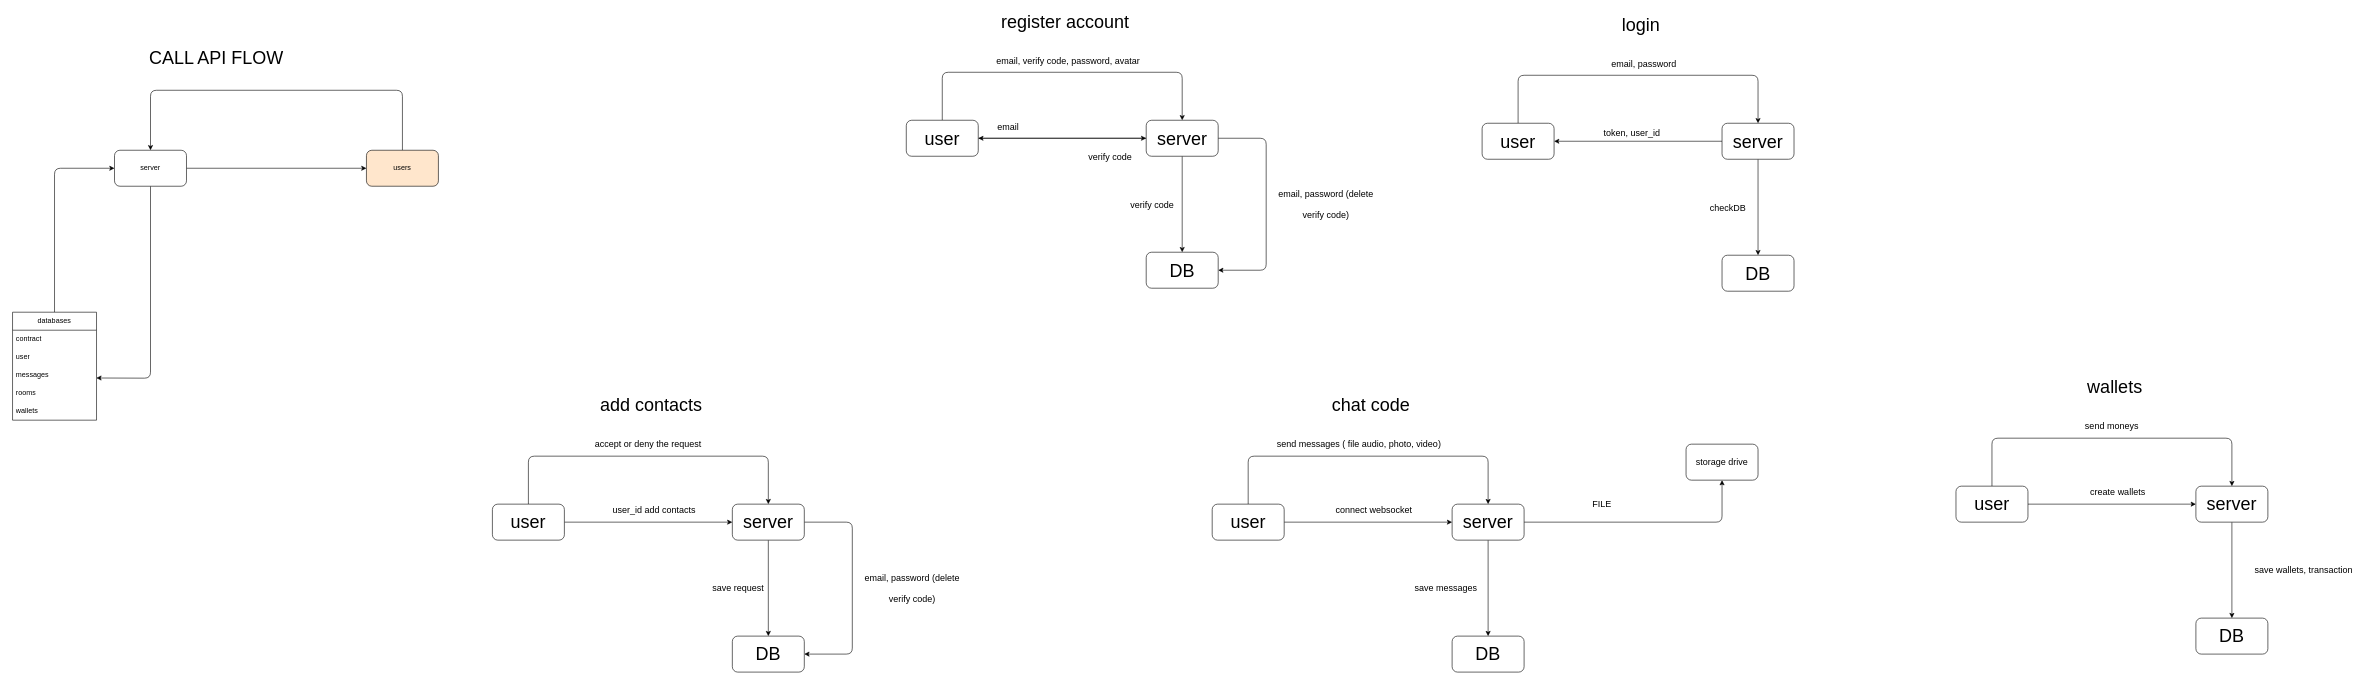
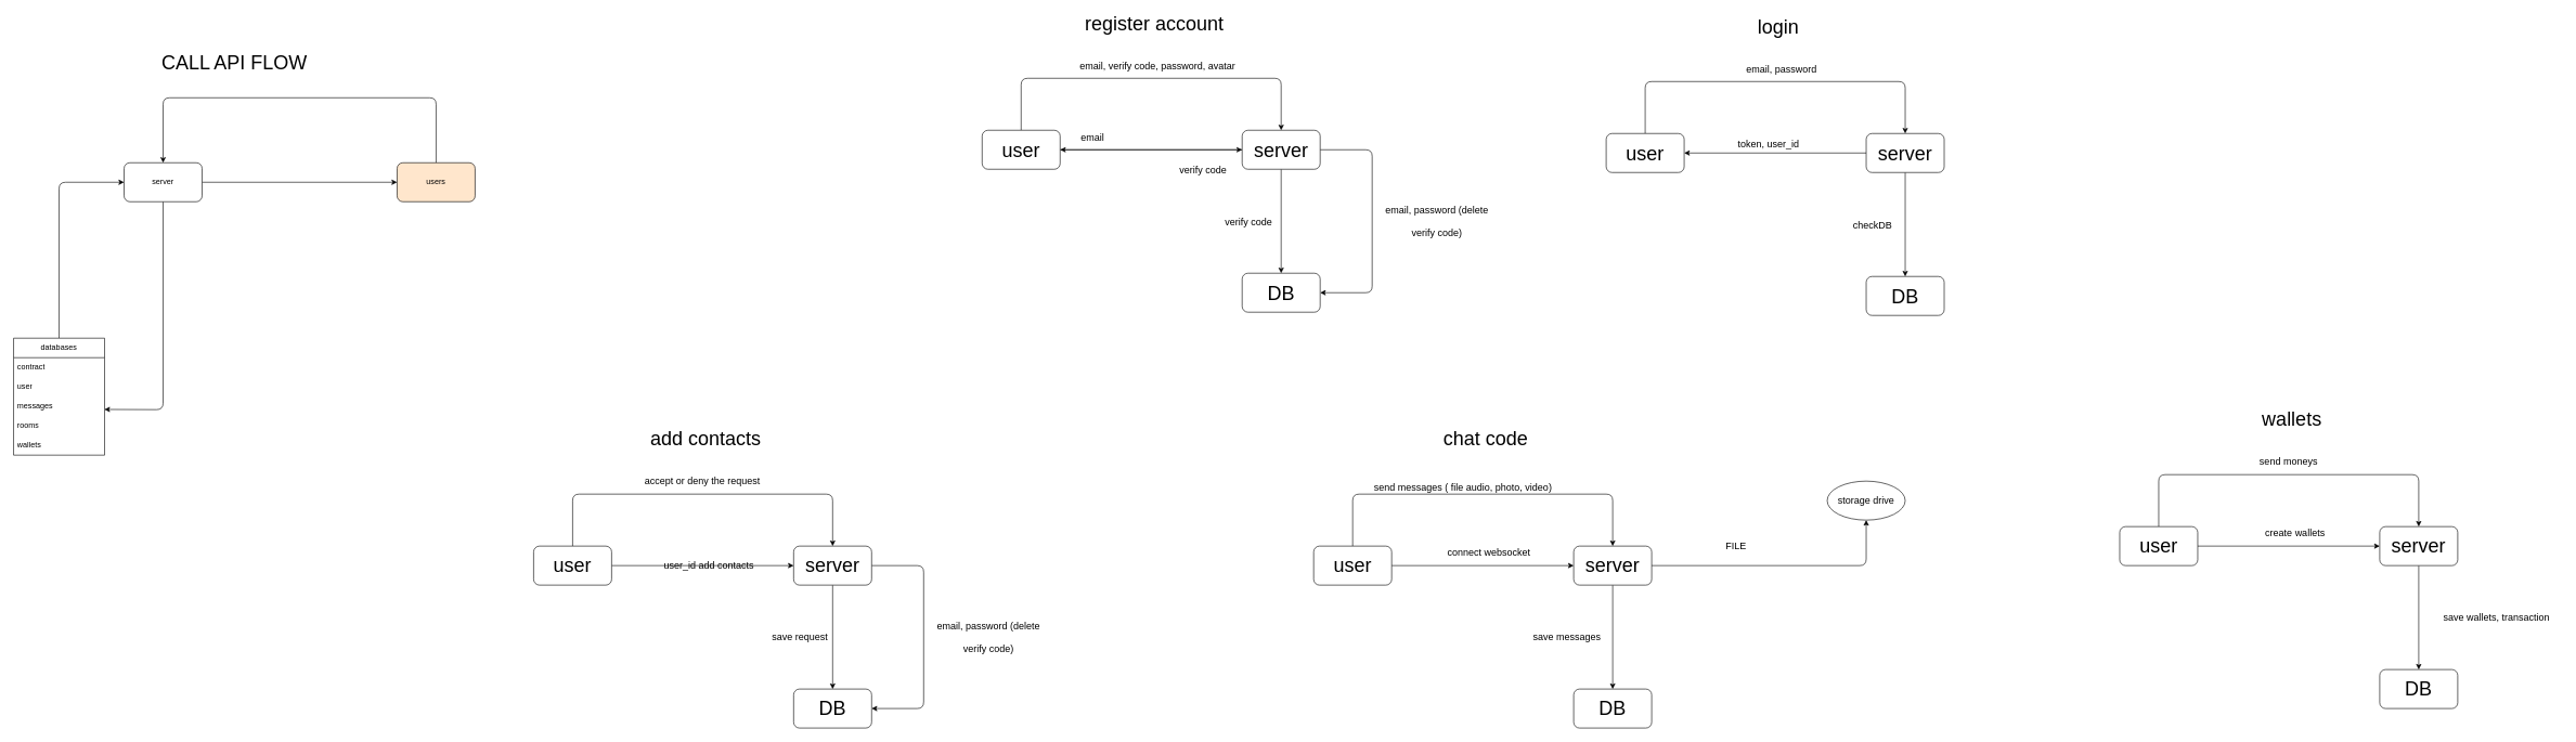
- <mxCell id="51" value="&lt;span style=&quot;font-size: 15px;&quot;&gt;send messages ( file audio, photo, video)&lt;/span&gt;" style="text;html=1;strokeColor=none;fillColor=none;align=center;verticalAlign=middle;whiteSpace=wrap;rounded=0;fontSize=30;" vertex="1" parent="1"><mxGeometry x="2120" y="720" width="290" height="30" as="geometry" /></mxCell>
+ <mxCell id="51" value="&lt;span style=&quot;font-size: 15px;&quot;&gt;send messages ( file audio, photo, video)&lt;/span&gt;" style="text;html=1;strokeColor=none;fillColor=none;align=center;verticalAlign=middle;whiteSpace=wrap;rounded=0;fontSize=30;" vertex="1" parent="1"><mxGeometry x="2105" y="730" width="290" height="30" as="geometry" /></mxCell>
- <mxCell id="53" value="storage drive" style="rounded=1;whiteSpace=wrap;html=1;fontSize=15;" vertex="1" parent="1"><mxGeometry x="2810" y="740" width="120" height="60" as="geometry" /></mxCell>
+ <mxCell id="53" value="storage drive" style="ellipse;whiteSpace=wrap;html=1;fontSize=15;" vertex="1" parent="1"><mxGeometry x="2810" y="740" width="120" height="60" as="geometry" /></mxCell>
- <mxCell id="24" value="&lt;span style=&quot;font-size: 15px;&quot;&gt;user_id add contacts&lt;/span&gt;" style="text;html=1;strokeColor=none;fillColor=none;align=center;verticalAlign=middle;whiteSpace=wrap;rounded=0;fontSize=30;" vertex="1" parent="1"><mxGeometry x="990" y="830" width="200" height="30" as="geometry" /></mxCell>
+ <mxCell id="24" value="&lt;span style=&quot;font-size: 15px;&quot;&gt;user_id add contacts&lt;/span&gt;" style="text;html=1;strokeColor=none;fillColor=none;align=center;verticalAlign=middle;whiteSpace=wrap;rounded=0;fontSize=30;" vertex="1" parent="1"><mxGeometry x="990" y="850" width="200" height="30" as="geometry" /></mxCell>
